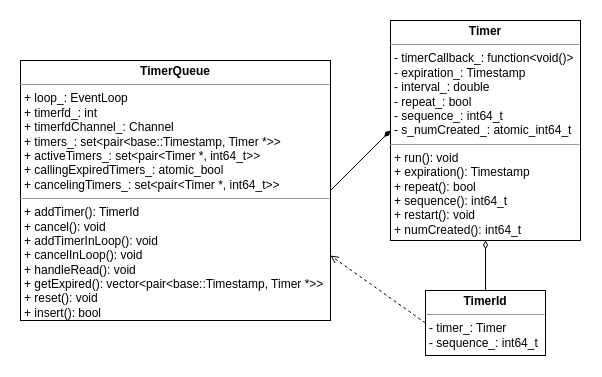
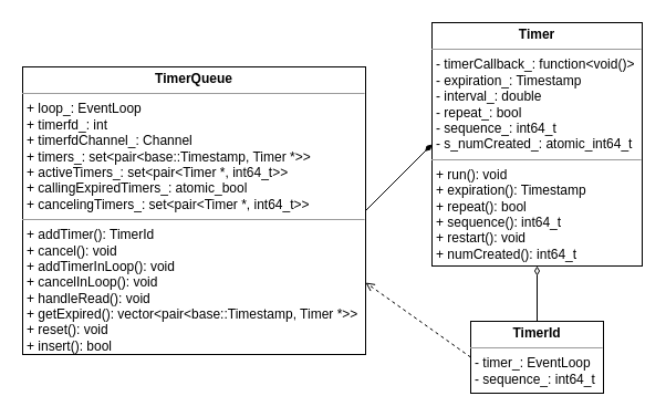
- <mxCell id="7" value="&lt;p style=&quot;margin:0px;margin-top:4px;text-align:center;&quot;&gt;&lt;b&gt;TimerId&lt;/b&gt;&lt;/p&gt;&lt;hr size=&quot;1&quot;&gt;&lt;p style=&quot;margin:0px;margin-left:4px;&quot;&gt;- timer_: Timer&lt;/p&gt;&lt;p style=&quot;margin:0px;margin-left:4px;&quot;&gt;- sequence_: int64_t&amp;nbsp;&lt;/p&gt;&lt;hr size=&quot;1&quot;&gt;&lt;p style=&quot;margin:0px;margin-left:4px;&quot;&gt;&lt;br&gt;&lt;/p&gt;" style="verticalAlign=top;align=left;overflow=fill;fontSize=12;fontFamily=Helvetica;html=1;" parent="1" vertex="1"><mxGeometry x="425" y="290" width="120" height="65" as="geometry" /></mxCell>
+ <mxCell id="7" value="&lt;p style=&quot;margin:0px;margin-top:4px;text-align:center;&quot;&gt;&lt;b&gt;TimerId&lt;/b&gt;&lt;/p&gt;&lt;hr size=&quot;1&quot;&gt;&lt;p style=&quot;margin:0px;margin-left:4px;&quot;&gt;- timer_: EventLoop&lt;/p&gt;&lt;p style=&quot;margin:0px;margin-left:4px;&quot;&gt;- sequence_: int64_t&amp;nbsp;&lt;/p&gt;&lt;hr size=&quot;1&quot;&gt;&lt;p style=&quot;margin:0px;margin-left:4px;&quot;&gt;&lt;br&gt;&lt;/p&gt;" style="verticalAlign=top;align=left;overflow=fill;fontSize=12;fontFamily=Helvetica;html=1;" parent="1" vertex="1"><mxGeometry x="425" y="290" width="120" height="65" as="geometry" /></mxCell>
